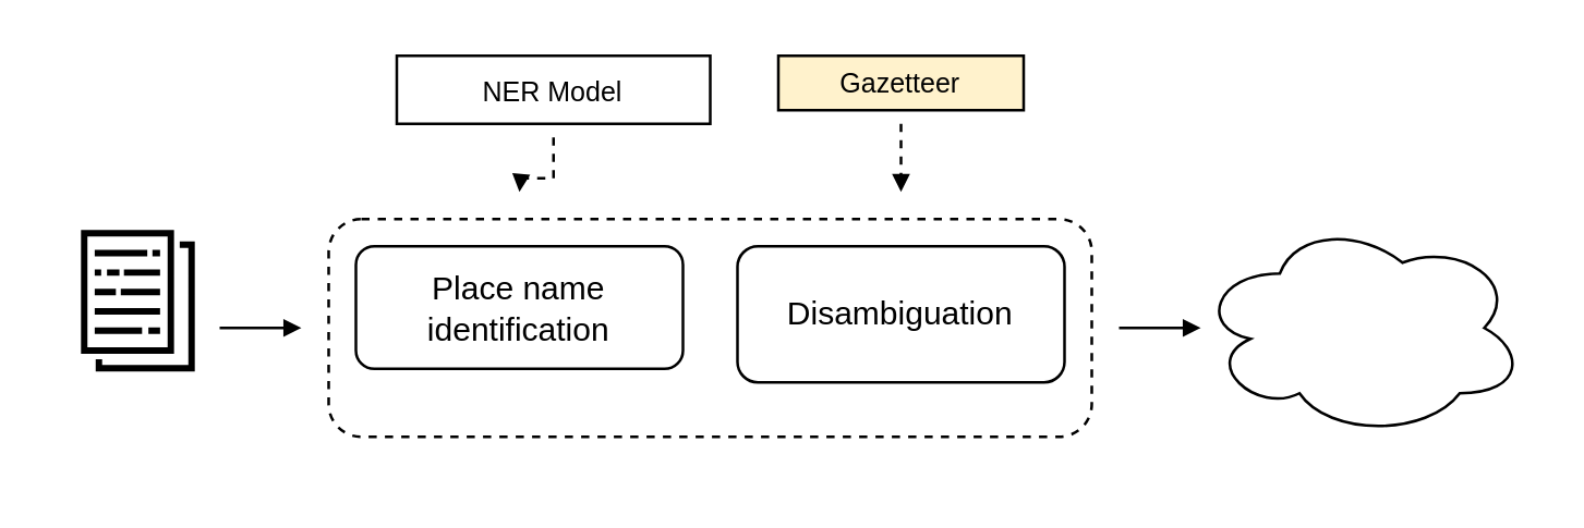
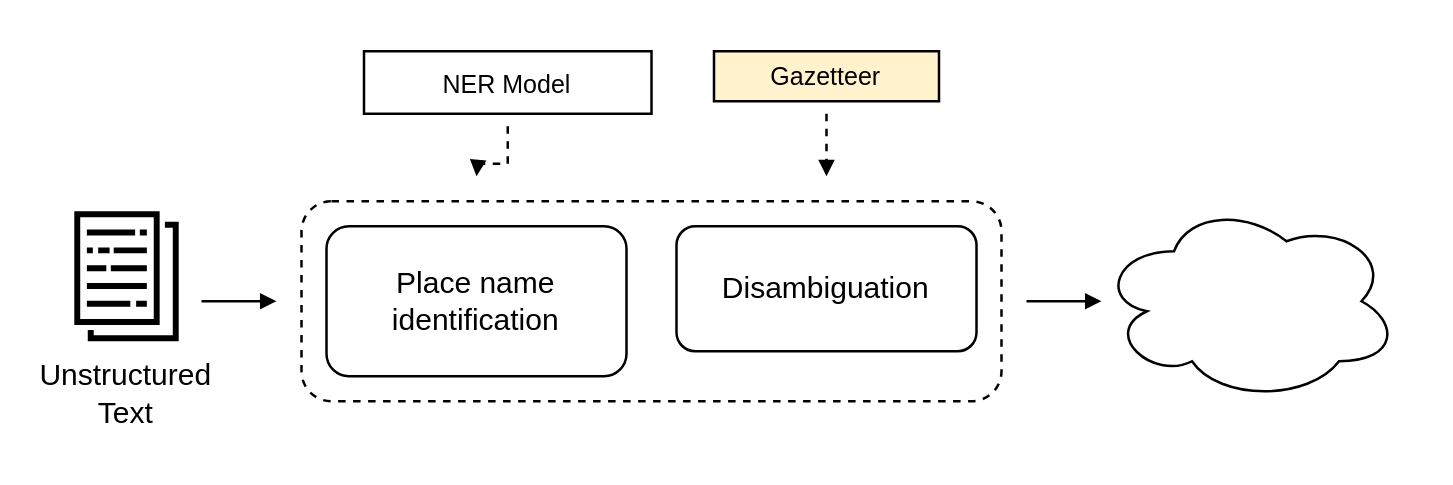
- <mxCell id="6" value="&lt;div&gt;Place name identification&lt;/div&gt;" style="rounded=1;whiteSpace=wrap;html=1;fontFamily=Helvetica;" parent="1" vertex="1"><mxGeometry x="130" y="90" width="120" height="45" as="geometry" /></mxCell>
+ <mxCell id="6" value="&lt;div&gt;Place name identification&lt;/div&gt;" style="rounded=1;whiteSpace=wrap;html=1;fontFamily=Helvetica;" parent="1" vertex="1"><mxGeometry x="130" y="90" width="120" height="60" as="geometry" /></mxCell>
+ <mxCell id="5" value="Unstructured Text" style="text;html=1;strokeColor=none;fillColor=none;align=center;verticalAlign=middle;whiteSpace=wrap;rounded=0;" parent="1" vertex="1"><mxGeometry x="20" y="142" width="60" height="30" as="geometry" /></mxCell>
